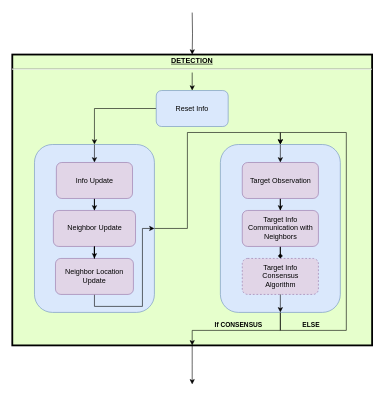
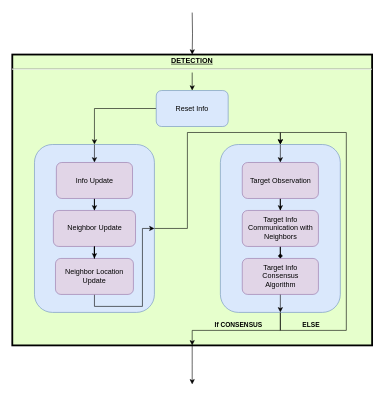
- <mxCell id="29" value="Target Info&lt;br&gt;Consensus&lt;br&gt;Algorithm" style="rounded=1;whiteSpace=wrap;html=1;fillColor=#e1d5e7;strokeColor=#9673a6;dashed=1;" parent="1" vertex="1"><mxGeometry x="403.5" y="430.12" width="127" height="60" as="geometry" /></mxCell>
+ <mxCell id="29" value="Target Info&lt;br&gt;Consensus&lt;br&gt;Algorithm" style="rounded=1;whiteSpace=wrap;html=1;fillColor=#e1d5e7;strokeColor=#9673a6;" parent="1" vertex="1"><mxGeometry x="403.5" y="430.12" width="127" height="60" as="geometry" /></mxCell>
